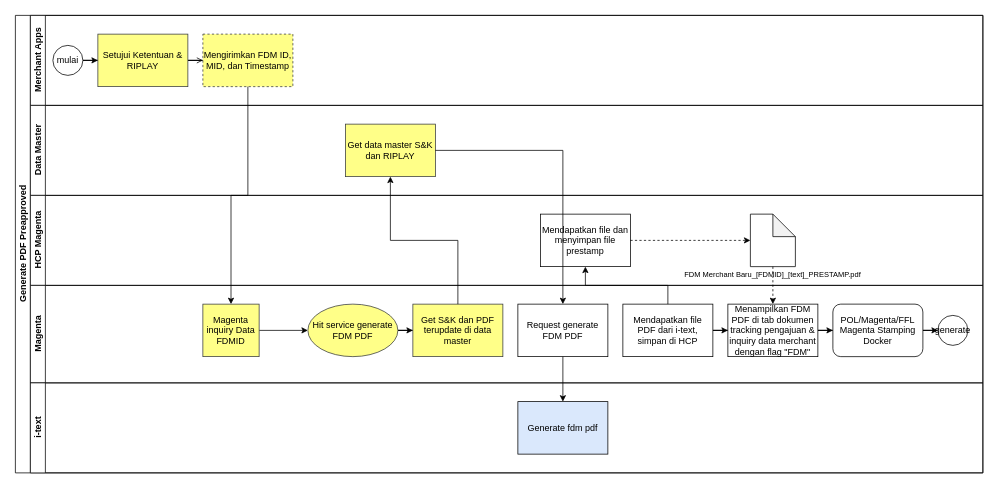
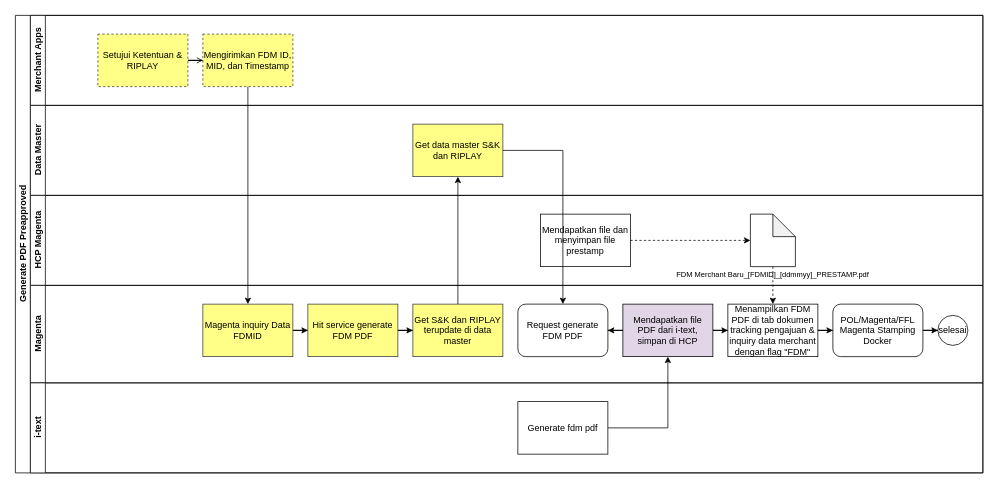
- <mxCell id="5" value="mulai" style="ellipse;whiteSpace=wrap;html=1;aspect=fixed;" vertex="1" parent="3"><mxGeometry x="30" y="40" width="40" height="40" as="geometry" /></mxCell>
- <mxCell id="4" style="edgeStyle=orthogonalEdgeStyle;rounded=0;orthogonalLoop=1;jettySize=auto;html=1;entryX=0;entryY=0.5;entryDx=0;entryDy=0;" edge="1" parent="3" source="5" target="7"><mxGeometry relative="1" as="geometry" /></mxCell>
- <mxCell id="7" value="Setujui Ketentuan &amp;amp; RIPLAY" style="rounded=0;whiteSpace=wrap;html=1;fillColor=#ffff88;strokeColor=#36393d;" vertex="1" parent="3"><mxGeometry x="90" y="25" width="120" height="70" as="geometry" /></mxCell>
+ <mxCell id="7" value="Setujui Ketentuan &amp;amp; RIPLAY" style="rounded=0;whiteSpace=wrap;html=1;fillColor=#ffff88;strokeColor=#36393d;dashed=1;" vertex="1" parent="3"><mxGeometry x="90" y="25" width="120" height="70" as="geometry" /></mxCell>
- <mxCell id="10" value="Get data master S&amp;amp;K dan RIPLAY" style="rounded=0;whiteSpace=wrap;html=1;fillColor=#ffff88;strokeColor=#36393d;" vertex="1" parent="9"><mxGeometry x="420" y="25" width="120" height="70" as="geometry" /></mxCell>
+ <mxCell id="10" value="Get data master S&amp;amp;K dan RIPLAY" style="rounded=0;whiteSpace=wrap;html=1;fillColor=#ffff88;strokeColor=#36393d;" vertex="1" parent="9"><mxGeometry x="510" y="25" width="120" height="70" as="geometry" /></mxCell>
- <mxCell id="15" value="&lt;font style=&quot;font-size: 10px;&quot;&gt;FDM Merchant Baru_[FDMID]_[text]_PRESTAMP.pdf&lt;/font&gt;" style="text;html=1;align=center;verticalAlign=middle;whiteSpace=wrap;rounded=0;" vertex="1" parent="11"><mxGeometry x="860" y="100" width="260" height="10" as="geometry" /></mxCell>
+ <mxCell id="15" value="&lt;font style=&quot;font-size: 10px;&quot;&gt;FDM Merchant Baru_[FDMID]_[ddmmyy]_PRESTAMP.pdf&lt;/font&gt;" style="text;html=1;align=center;verticalAlign=middle;whiteSpace=wrap;rounded=0;" vertex="1" parent="11"><mxGeometry x="860" y="100" width="260" height="10" as="geometry" /></mxCell>
- <mxCell id="37" style="edgeStyle=orthogonalEdgeStyle;rounded=0;orthogonalLoop=1;jettySize=auto;html=1;entryX=0.5;entryY=1;entryDx=0;entryDy=0;" edge="1" parent="2" source="24" target="12"><mxGeometry relative="1" as="geometry" /></mxCell>
+ <mxCell id="37" style="edgeStyle=orthogonalEdgeStyle;rounded=0;orthogonalLoop=1;jettySize=auto;html=1;" edge="1" parent="2" source="24" target="22"><mxGeometry relative="1" as="geometry" /></mxCell>
- <mxCell id="18" value="Magenta inquiry Data FDMID" style="rounded=0;whiteSpace=wrap;html=1;fillColor=#ffff88;strokeColor=#36393d;" vertex="1" parent="16"><mxGeometry x="230" y="25" width="75" height="70" as="geometry" /></mxCell>
+ <mxCell id="18" value="Magenta inquiry Data FDMID" style="rounded=0;whiteSpace=wrap;html=1;fillColor=#ffff88;strokeColor=#36393d;" vertex="1" parent="16"><mxGeometry x="230" y="25" width="120" height="70" as="geometry" /></mxCell>
- <mxCell id="20" value="Hit service generate FDM PDF" style="ellipse;whiteSpace=wrap;html=1;fillColor=#ffff88;strokeColor=#36393d;" vertex="1" parent="16"><mxGeometry x="370" y="25" width="120" height="70" as="geometry" /></mxCell>
+ <mxCell id="20" value="Hit service generate FDM PDF" style="rounded=0;whiteSpace=wrap;html=1;fillColor=#ffff88;strokeColor=#36393d;" vertex="1" parent="16"><mxGeometry x="370" y="25" width="120" height="70" as="geometry" /></mxCell>
- <mxCell id="21" value="Get S&amp;amp;K dan PDF terupdate di data master" style="rounded=0;whiteSpace=wrap;html=1;fillColor=#ffff88;strokeColor=#36393d;" vertex="1" parent="16"><mxGeometry x="510" y="25" width="120" height="70" as="geometry" /></mxCell>
+ <mxCell id="21" value="Get S&amp;amp;K dan RIPLAY terupdate di data master" style="rounded=0;whiteSpace=wrap;html=1;fillColor=#ffff88;strokeColor=#36393d;" vertex="1" parent="16"><mxGeometry x="510" y="25" width="120" height="70" as="geometry" /></mxCell>
- <mxCell id="22" value="Request generate FDM PDF" style="rounded=0;whiteSpace=wrap;html=1;" vertex="1" parent="16"><mxGeometry x="650" y="25" width="120" height="70" as="geometry" /></mxCell>
+ <mxCell id="22" value="Request generate FDM PDF" style="whiteSpace=wrap;html=1;rounded=1;" vertex="1" parent="16"><mxGeometry x="650" y="25" width="120" height="70" as="geometry" /></mxCell>
- <mxCell id="24" value="Mendapatkan file PDF dari i-text, simpan di HCP" style="rounded=0;whiteSpace=wrap;html=1;" vertex="1" parent="16"><mxGeometry x="790" y="25" width="120" height="70" as="geometry" /></mxCell>
+ <mxCell id="24" value="Mendapatkan file PDF dari i-text, simpan di HCP" style="rounded=0;whiteSpace=wrap;html=1;fillColor=#e1d5e7;" vertex="1" parent="16"><mxGeometry x="790" y="25" width="120" height="70" as="geometry" /></mxCell>
- <mxCell id="29" value="generate" style="ellipse;whiteSpace=wrap;html=1;aspect=fixed;" vertex="1" parent="16"><mxGeometry x="1210" y="40" width="40" height="40" as="geometry" /></mxCell>
+ <mxCell id="29" value="selesai" style="ellipse;whiteSpace=wrap;html=1;aspect=fixed;" vertex="1" parent="16"><mxGeometry x="1210" y="40" width="40" height="40" as="geometry" /></mxCell>
- <mxCell id="35" style="edgeStyle=orthogonalEdgeStyle;rounded=0;orthogonalLoop=1;jettySize=auto;html=1;entryX=0.5;entryY=0;entryDx=0;entryDy=0;" edge="1" parent="2" source="22" target="31"><mxGeometry relative="1" as="geometry" /></mxCell>
- <mxCell id="31" value="Generate fdm pdf" style="rounded=0;whiteSpace=wrap;html=1;fillColor=#dae8fc;" vertex="1" parent="30"><mxGeometry x="650" y="25" width="120" height="70" as="geometry" /></mxCell>
+ <mxCell id="31" value="Generate fdm pdf" style="rounded=0;whiteSpace=wrap;html=1;" vertex="1" parent="30"><mxGeometry x="650" y="25" width="120" height="70" as="geometry" /></mxCell>
+ <mxCell id="36" style="edgeStyle=orthogonalEdgeStyle;rounded=0;orthogonalLoop=1;jettySize=auto;html=1;entryX=0.5;entryY=1;entryDx=0;entryDy=0;" edge="1" parent="2" source="31" target="24"><mxGeometry relative="1" as="geometry" /></mxCell>
